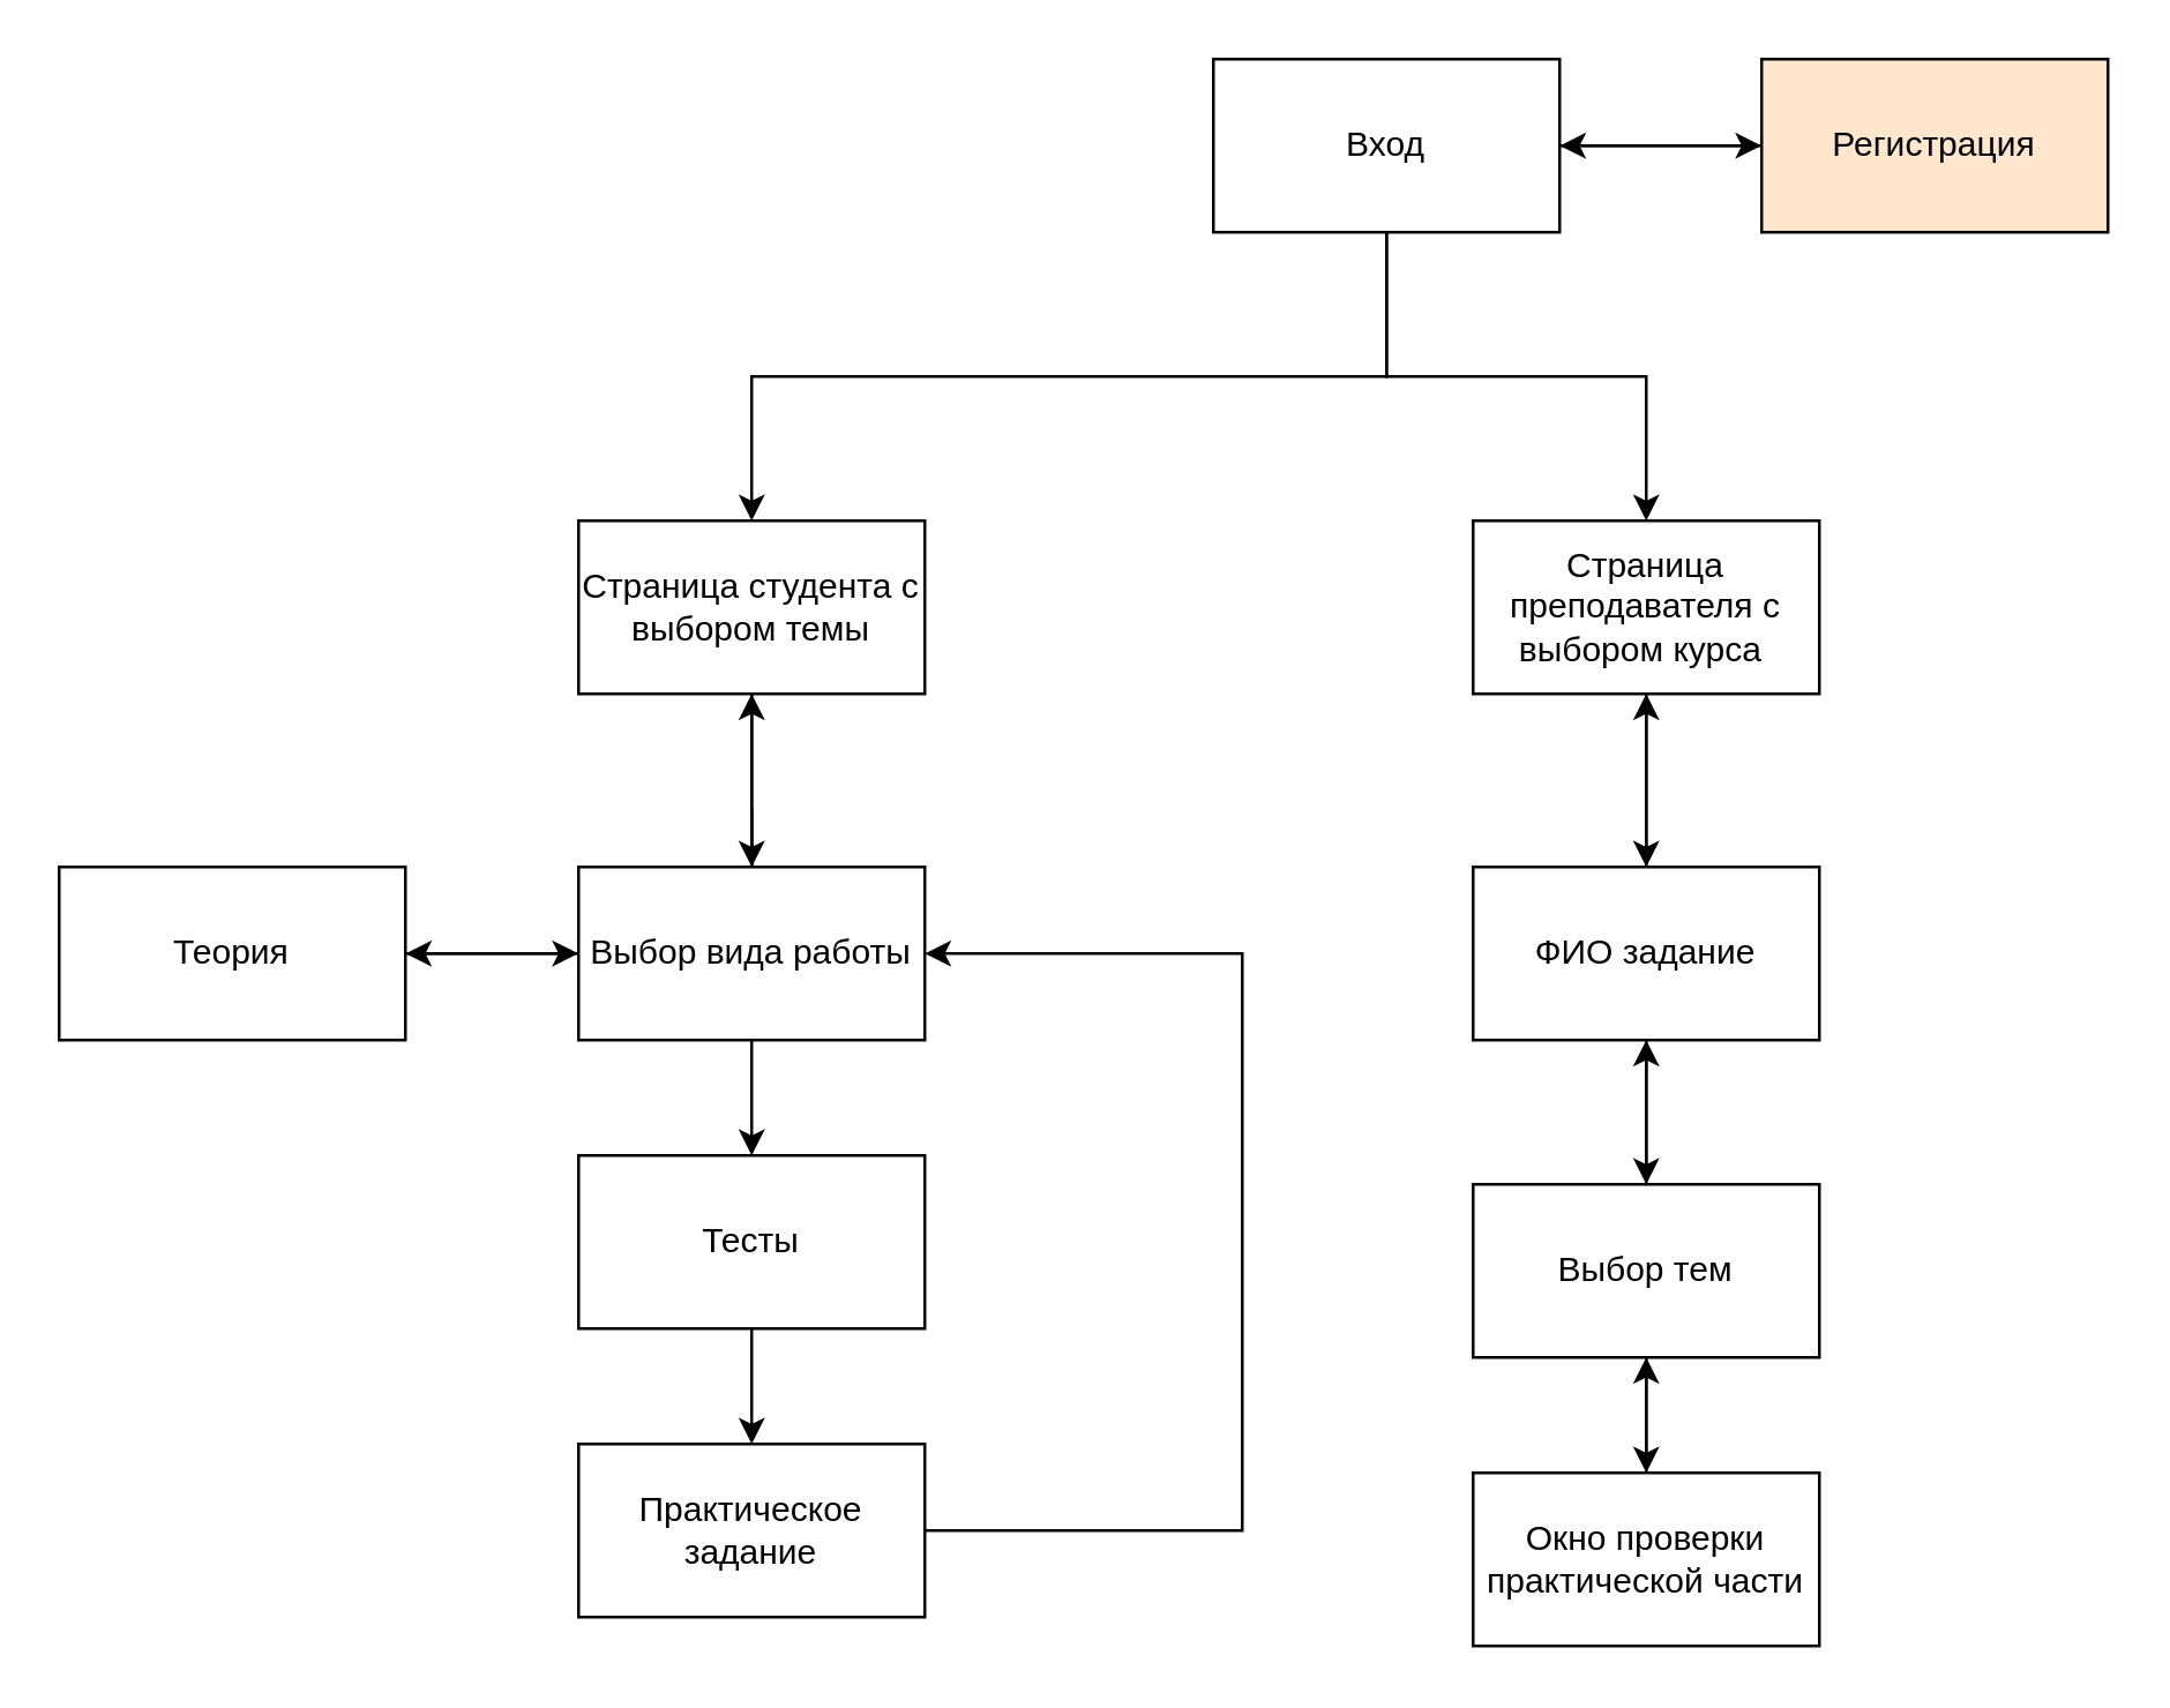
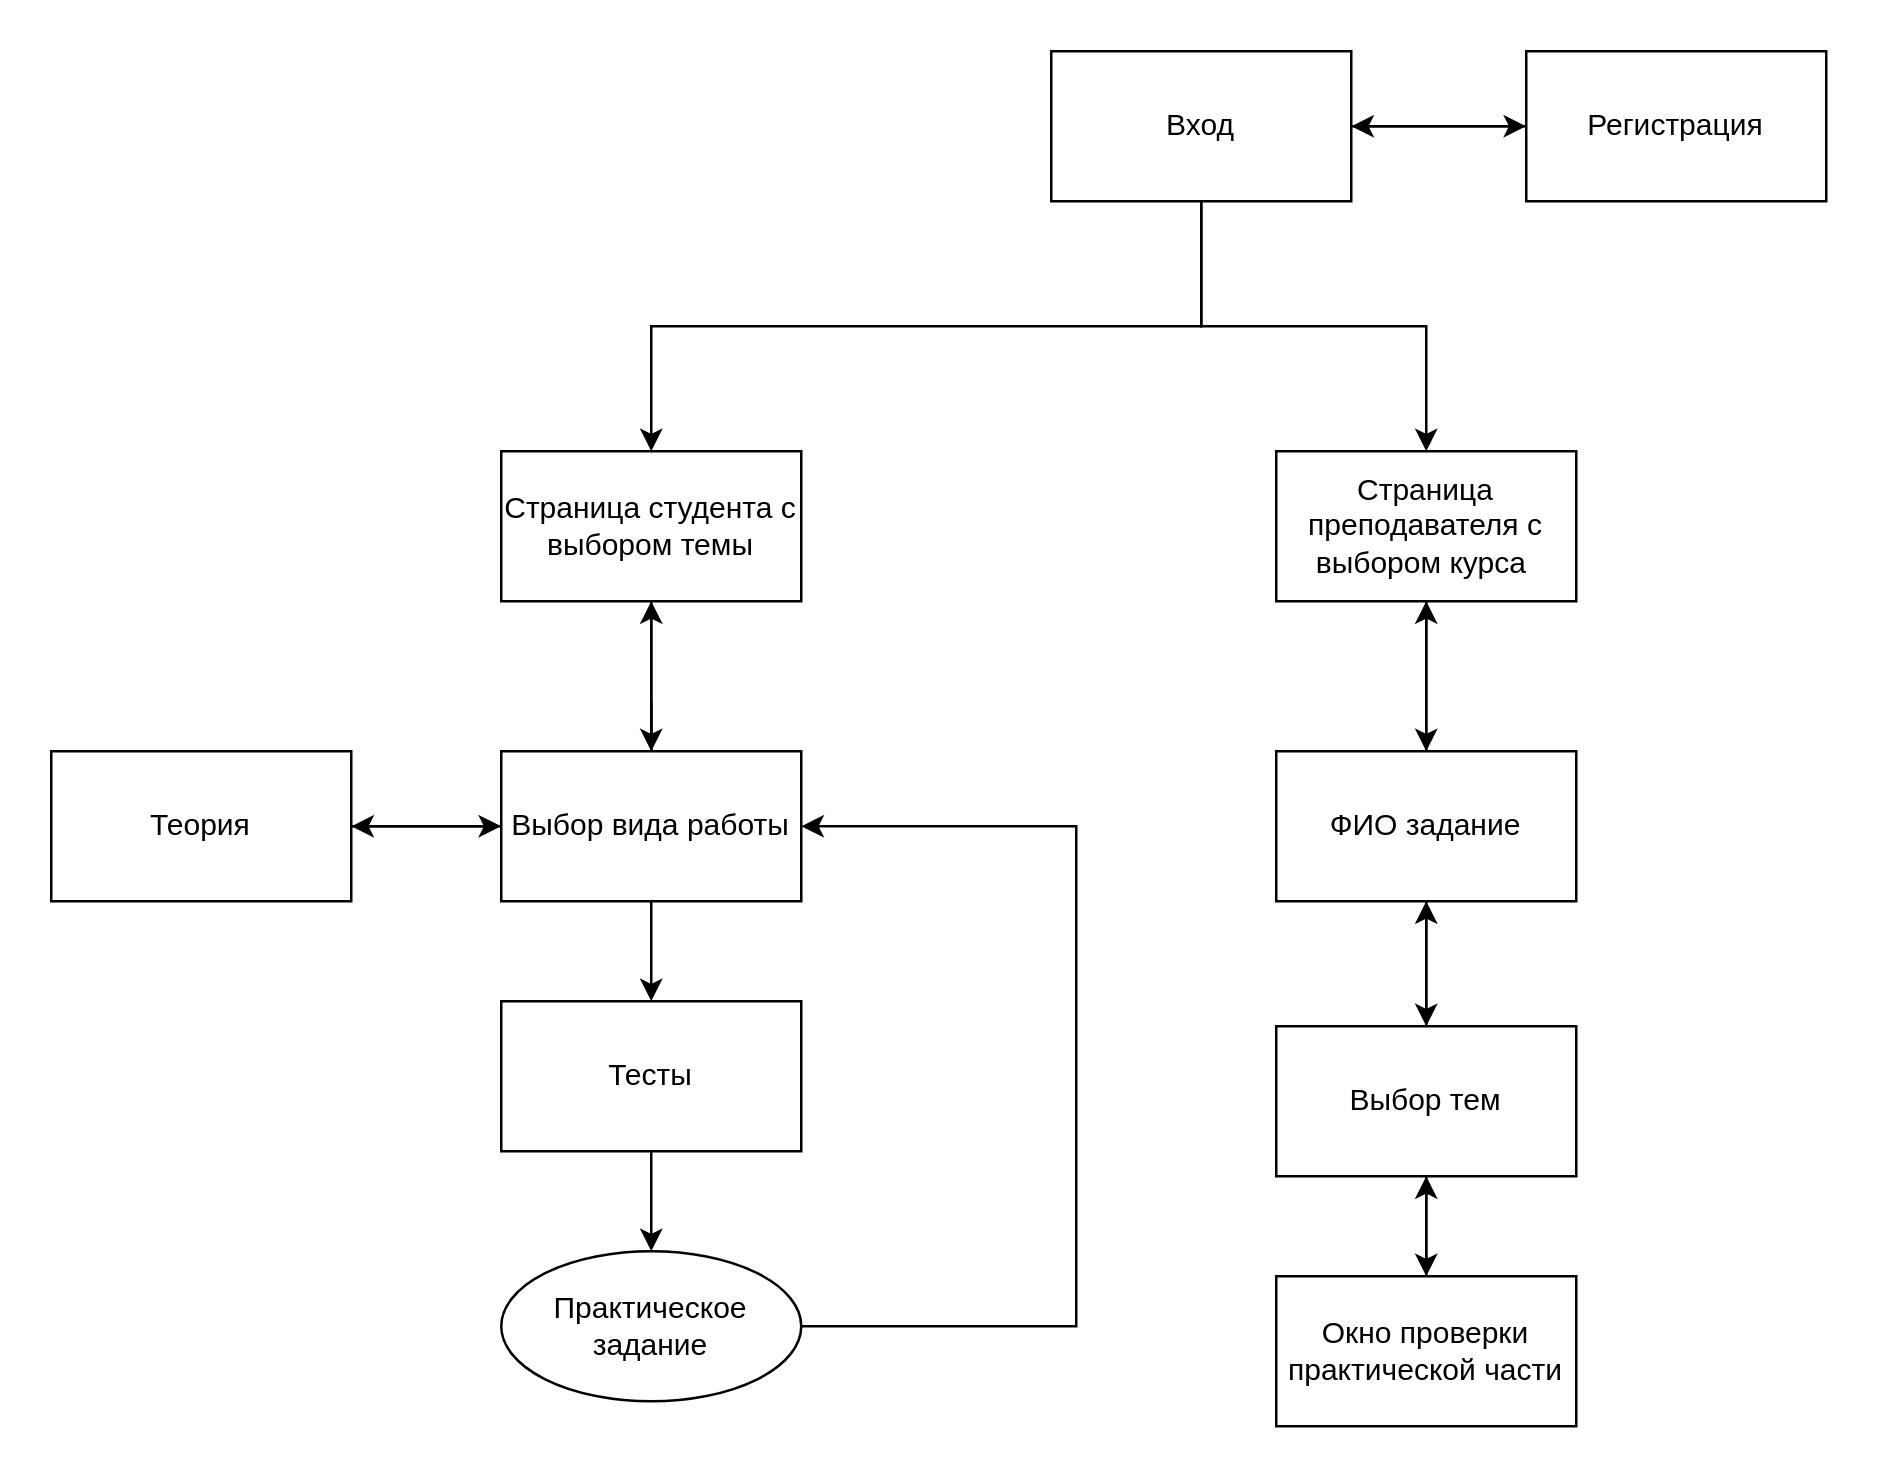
- <mxCell id="11" value="Регистрация" style="rounded=0;whiteSpace=wrap;html=1;fillColor=#ffe6cc;" vertex="1" parent="1"><mxGeometry x="610" y="20" width="120" height="60" as="geometry" /></mxCell>
+ <mxCell id="11" value="Регистрация" style="rounded=0;whiteSpace=wrap;html=1;" vertex="1" parent="1"><mxGeometry x="610" y="20" width="120" height="60" as="geometry" /></mxCell>
- <mxCell id="29" value="Практическое задание" style="rounded=0;whiteSpace=wrap;html=1;" vertex="1" parent="1"><mxGeometry x="200" y="500" width="120" height="60" as="geometry" /></mxCell>
+ <mxCell id="29" value="Практическое задание" style="ellipse;whiteSpace=wrap;html=1;" vertex="1" parent="1"><mxGeometry x="200" y="500" width="120" height="60" as="geometry" /></mxCell>
